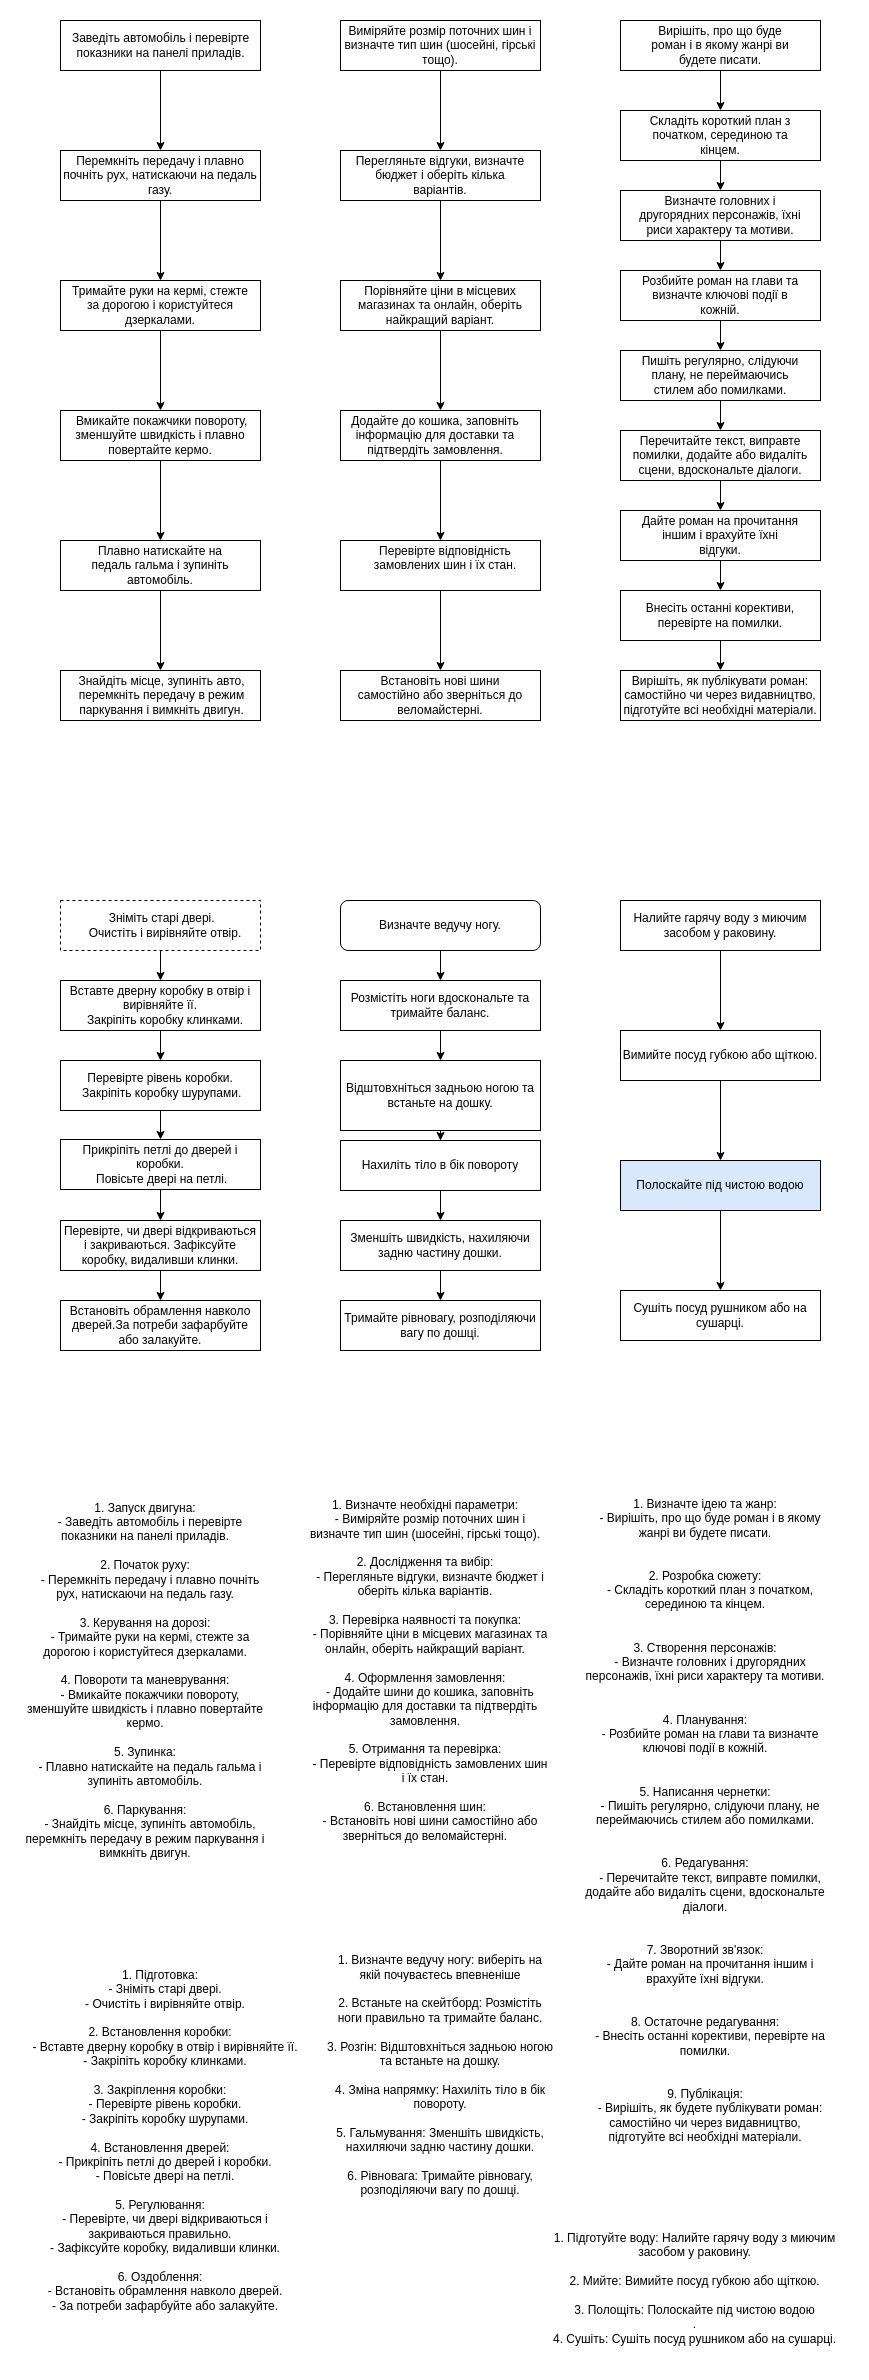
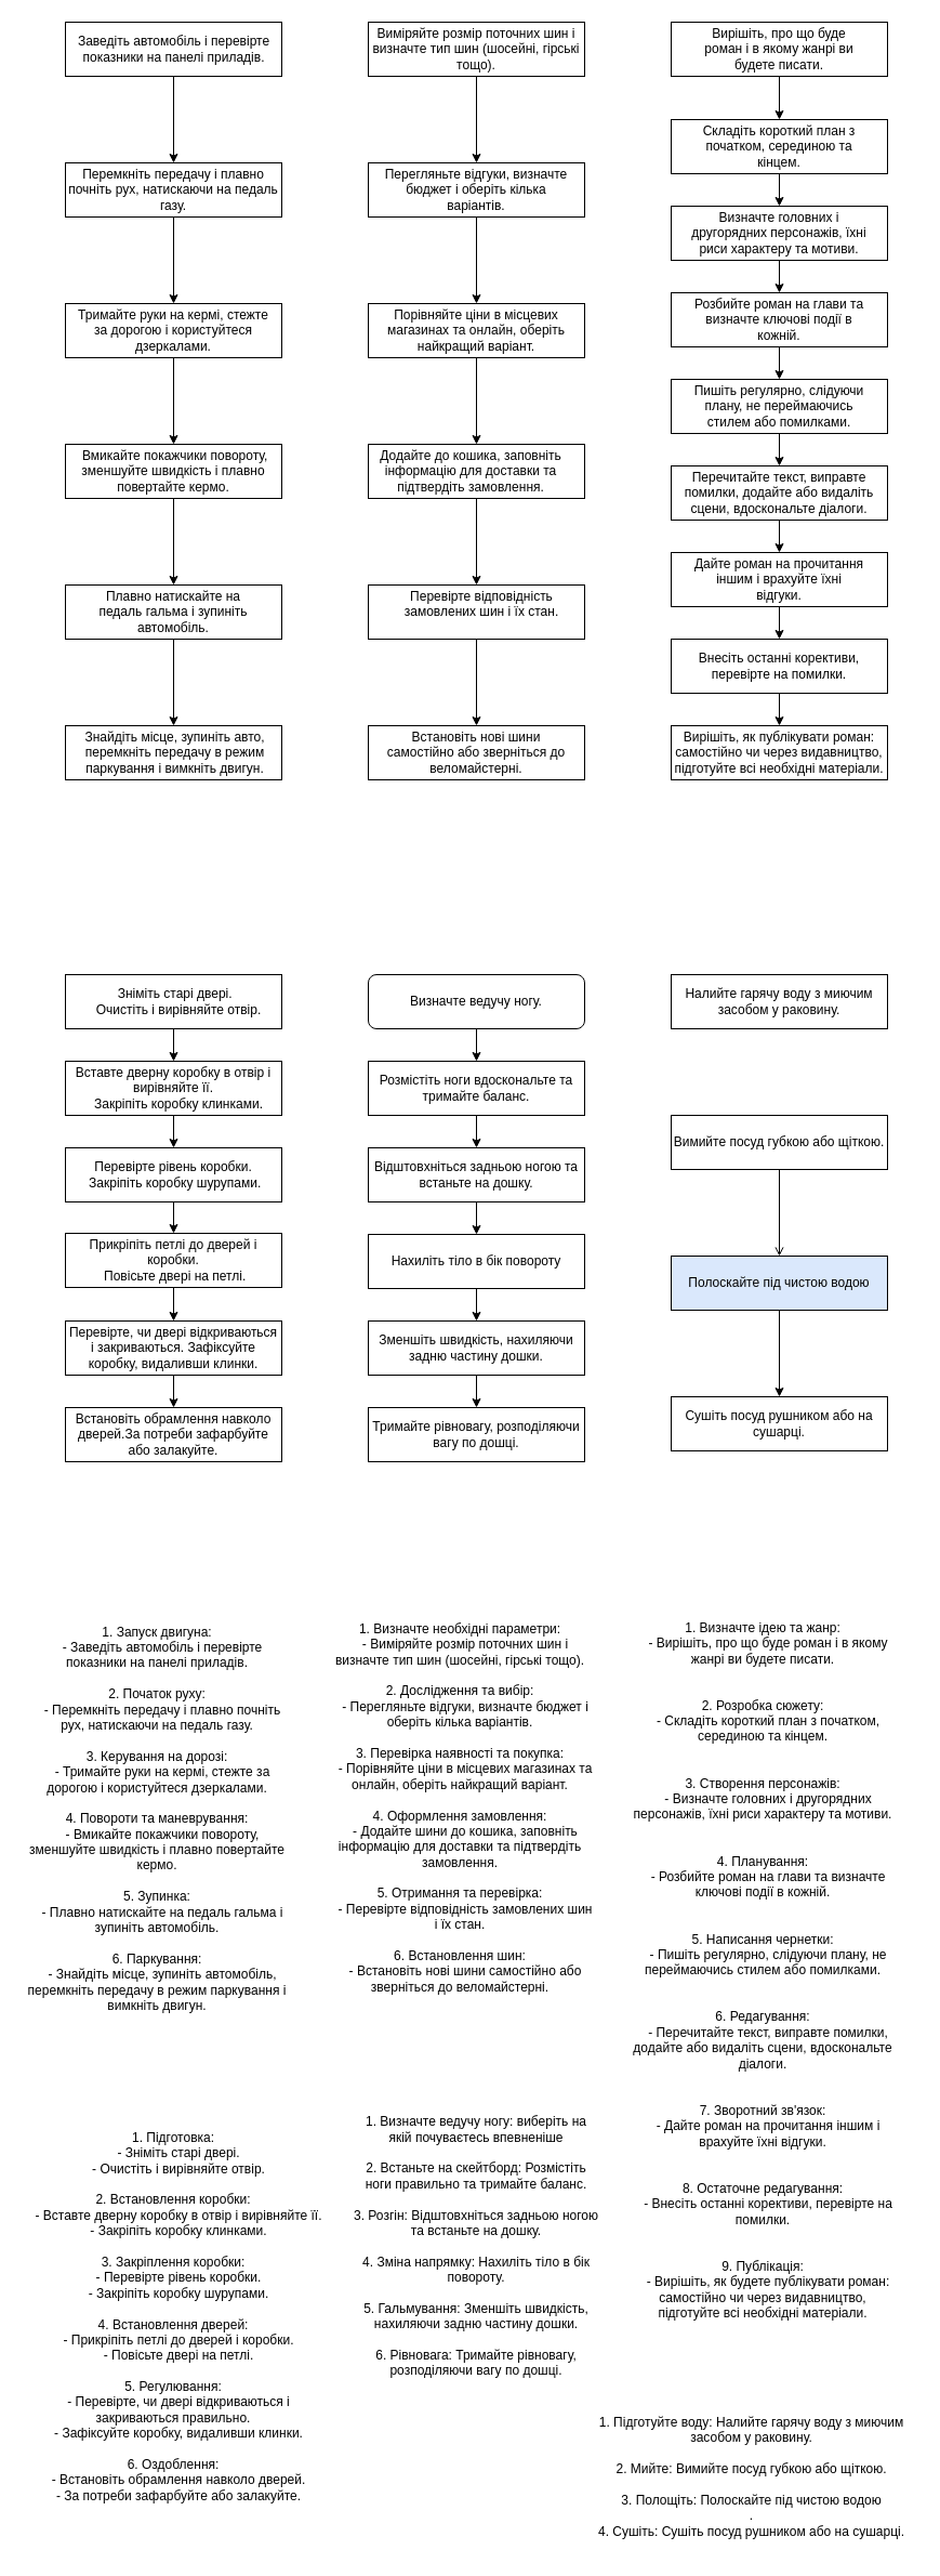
- <mxCell id="63" value="&lt;div&gt;&amp;nbsp;Зніміть старі двері.&lt;/div&gt;&lt;div&gt;&amp;nbsp; &amp;nbsp;Очистіть і вирівняйте отвір.&lt;/div&gt;" style="rounded=0;whiteSpace=wrap;html=1;dashed=1;" vertex="1" parent="1"><mxGeometry x="60" y="900" width="200" height="50" as="geometry" /></mxCell>
+ <mxCell id="63" value="&lt;div&gt;&amp;nbsp;Зніміть старі двері.&lt;/div&gt;&lt;div&gt;&amp;nbsp; &amp;nbsp;Очистіть і вирівняйте отвір.&lt;/div&gt;" style="rounded=0;whiteSpace=wrap;html=1;" vertex="1" parent="1"><mxGeometry x="60" y="900" width="200" height="50" as="geometry" /></mxCell>
- <mxCell id="84" value="" style="edgeStyle=orthogonalEdgeStyle;rounded=0;orthogonalLoop=1;jettySize=auto;html=1;" edge="1" parent="1" source="85" target="87"><mxGeometry relative="1" as="geometry" /></mxCell>
- <mxCell id="78" value="Відштовхніться задньою ногою та встаньте на дошку." style="rounded=0;whiteSpace=wrap;html=1;" vertex="1" parent="1"><mxGeometry x="340" y="1060" width="200" height="70" as="geometry" /></mxCell>
+ <mxCell id="78" value="Відштовхніться задньою ногою та встаньте на дошку." style="rounded=0;whiteSpace=wrap;html=1;" vertex="1" parent="1"><mxGeometry x="340" y="1060" width="200" height="50" as="geometry" /></mxCell>
- <mxCell id="86" value="" style="edgeStyle=orthogonalEdgeStyle;rounded=0;orthogonalLoop=1;jettySize=auto;html=1;" edge="1" parent="1" source="87" target="89"><mxGeometry relative="1" as="geometry" /></mxCell>
+ <mxCell id="86" value="" style="edgeStyle=orthogonalEdgeStyle;rounded=0;orthogonalLoop=1;jettySize=auto;html=1;endArrow=open;" edge="1" parent="1" source="87" target="89"><mxGeometry relative="1" as="geometry" /></mxCell>
